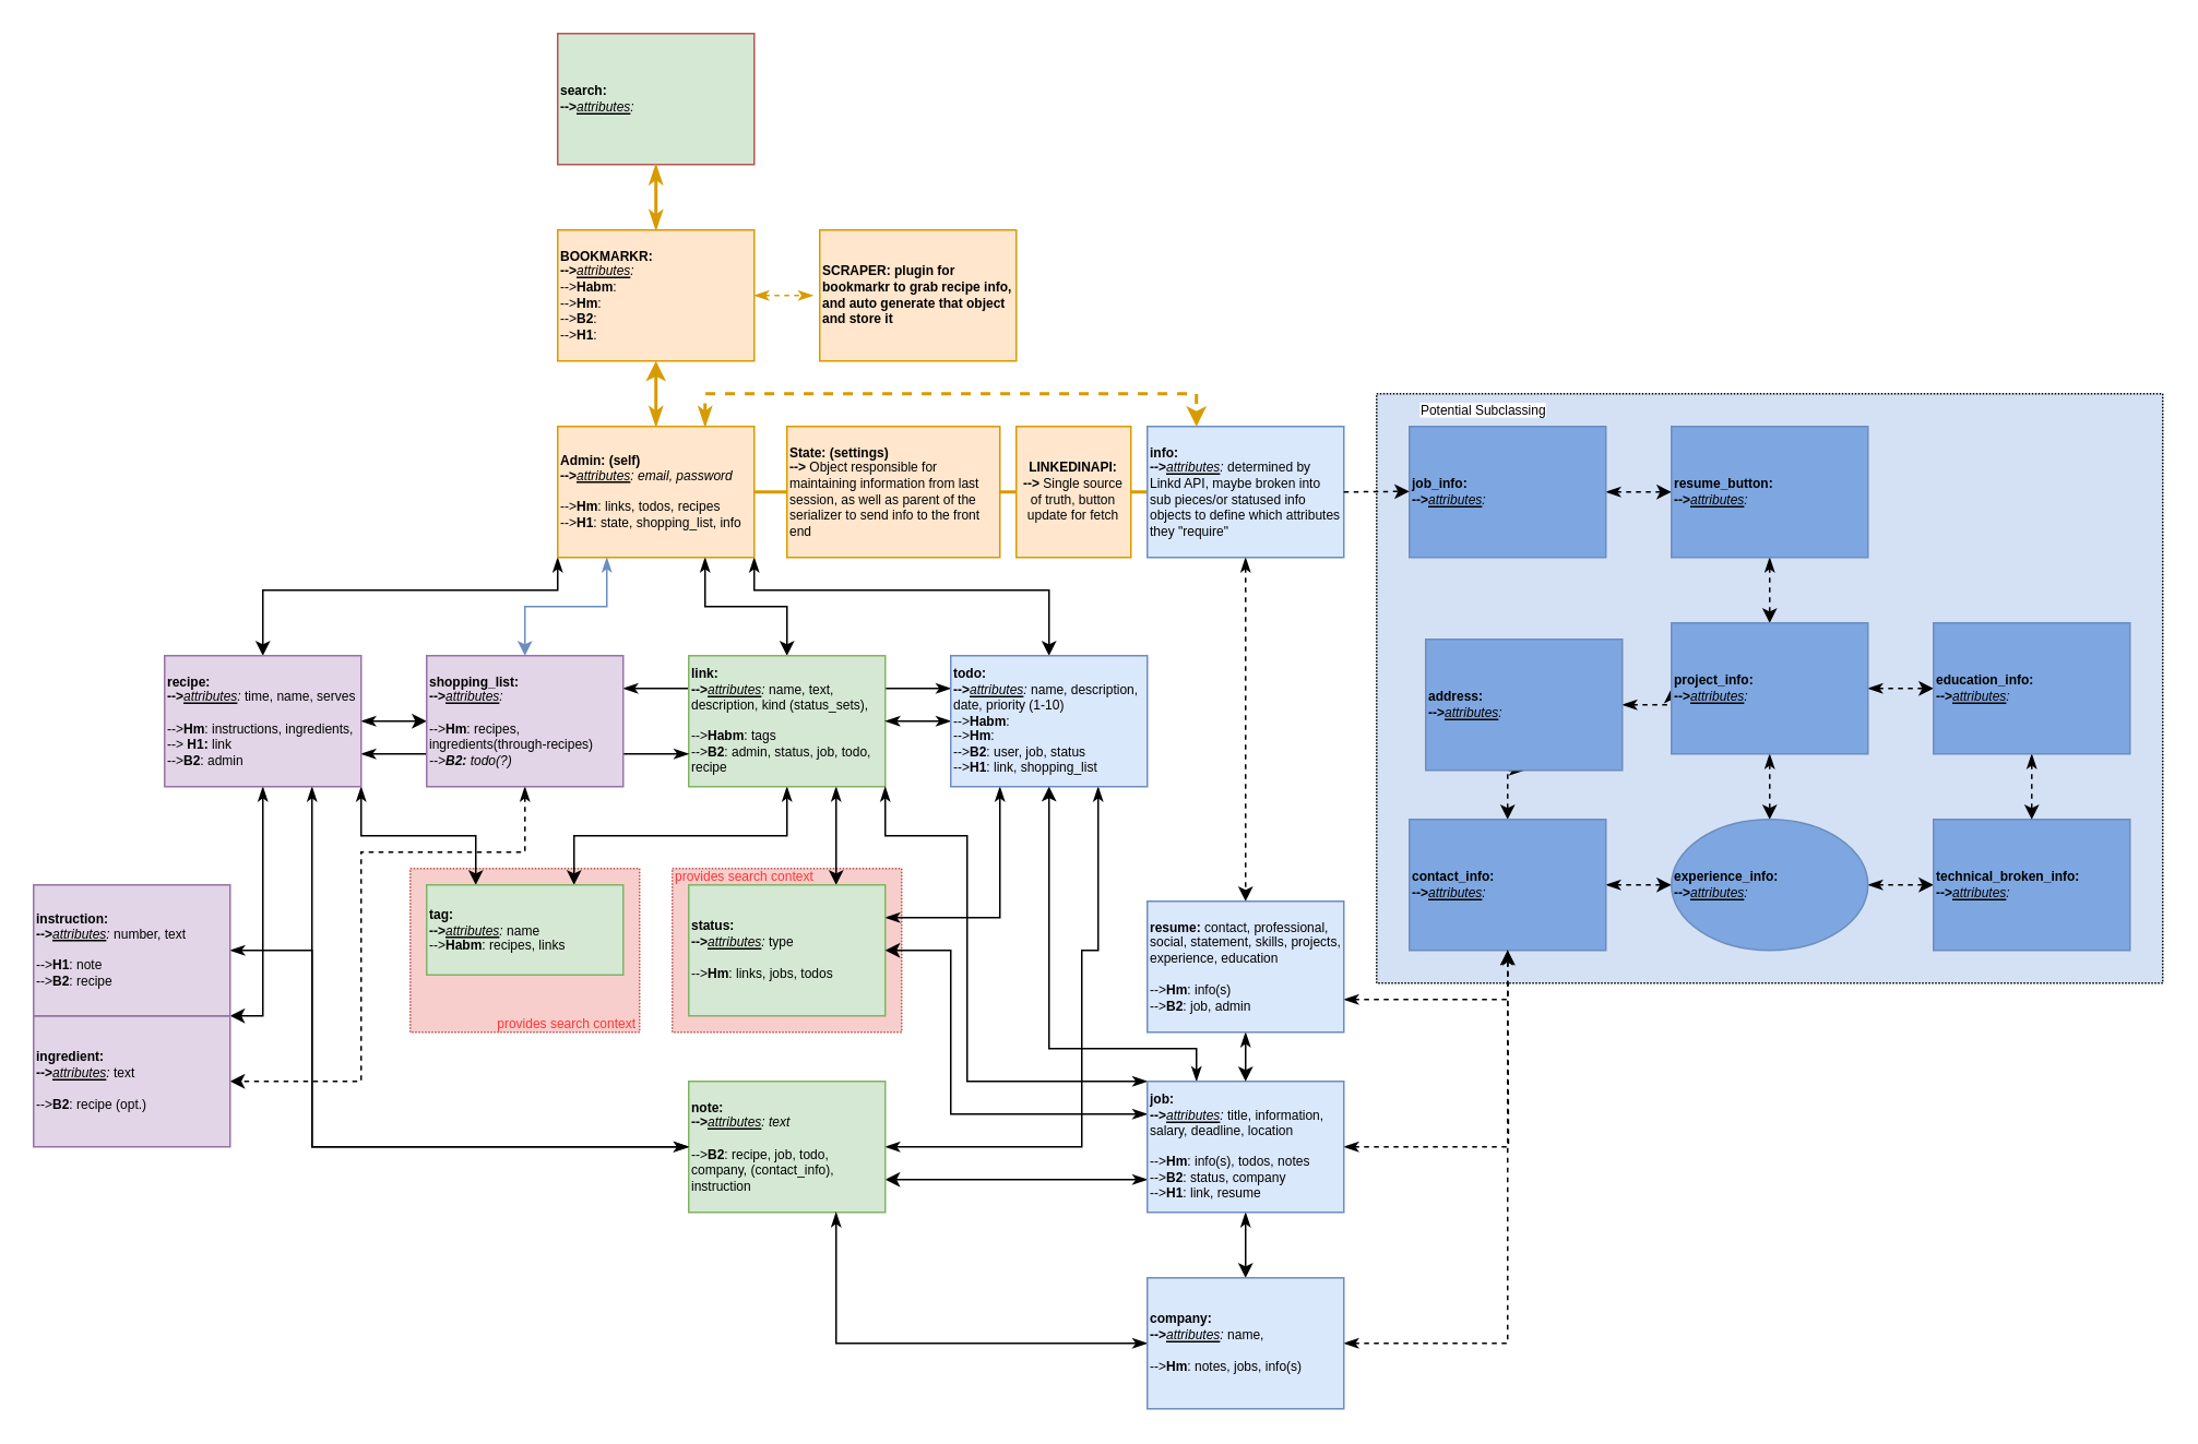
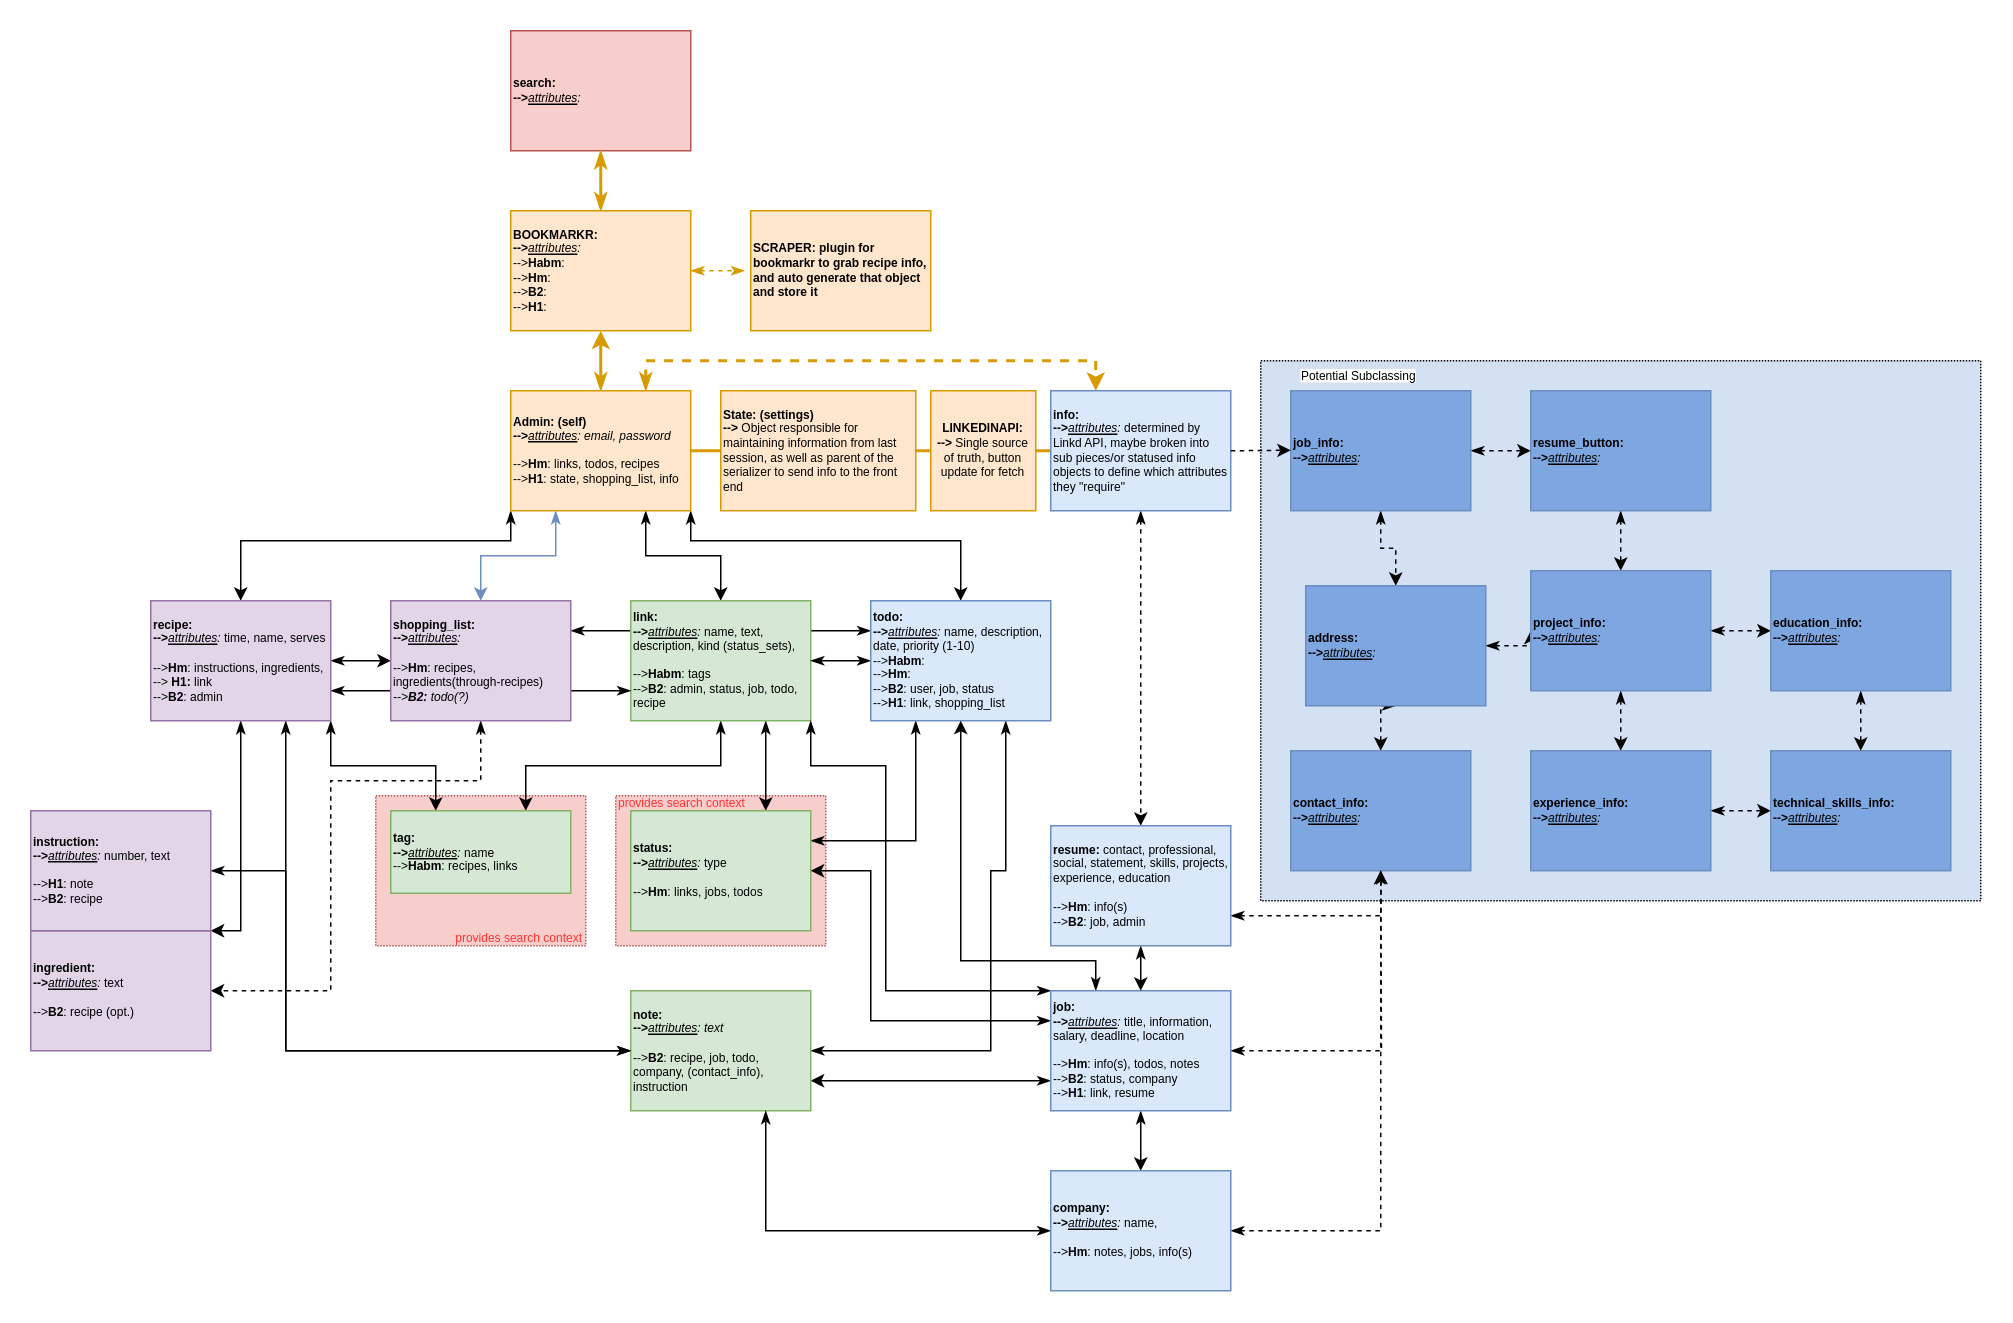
- <mxCell id="47" value="&lt;b&gt;search:&lt;/b&gt;&lt;br&gt;&lt;b&gt;--&amp;gt;&lt;/b&gt;&lt;i&gt;&lt;u&gt;attributes&lt;/u&gt;:&lt;/i&gt;&lt;br&gt;" style="rounded=0;whiteSpace=wrap;html=1;fontSize=8;align=left;fillColor=#d5e8d4;strokeColor=#b85450;" vertex="1" parent="1"><mxGeometry x="340" y="20" width="120" height="80" as="geometry" /></mxCell>
+ <mxCell id="47" value="&lt;b&gt;search:&lt;/b&gt;&lt;br&gt;&lt;b&gt;--&amp;gt;&lt;/b&gt;&lt;i&gt;&lt;u&gt;attributes&lt;/u&gt;:&lt;/i&gt;&lt;br&gt;" style="rounded=0;whiteSpace=wrap;html=1;fontSize=8;align=left;fillColor=#f8cecc;strokeColor=#b85450;" vertex="1" parent="1"><mxGeometry x="340" y="20" width="120" height="80" as="geometry" /></mxCell>
+ <mxCell id="19" style="edgeStyle=orthogonalEdgeStyle;rounded=0;orthogonalLoop=1;jettySize=auto;html=1;exitX=0.5;exitY=1;exitDx=0;exitDy=0;entryX=0.5;entryY=0;entryDx=0;entryDy=0;dashed=1;fontSize=8;startArrow=classicThin;startFill=1;" edge="1" parent="1" source="20" target="23"><mxGeometry relative="1" as="geometry" /></mxCell>
- <mxCell id="24" style="edgeStyle=orthogonalEdgeStyle;rounded=0;orthogonalLoop=1;jettySize=auto;html=1;exitX=1;exitY=0.5;exitDx=0;exitDy=0;entryX=0;entryY=0.5;entryDx=0;entryDy=0;dashed=1;fontSize=8;startArrow=classicThin;startFill=1;" edge="1" parent="1" source="25" target="32"><mxGeometry relative="1" as="geometry" /></mxCell>
- <mxCell id="32" value="&lt;b&gt;experience_info:&lt;/b&gt;&lt;br&gt;&lt;b&gt;--&amp;gt;&lt;/b&gt;&lt;i&gt;&lt;u&gt;attributes&lt;/u&gt;:&lt;/i&gt;" style="ellipse;whiteSpace=wrap;html=1;fontSize=8;align=left;fillColor=#7EA6E0;strokeColor=#6c8ebf;" vertex="1" parent="1"><mxGeometry x="1020" y="500" width="120" height="80" as="geometry" /></mxCell>
+ <mxCell id="32" value="&lt;b&gt;experience_info:&lt;/b&gt;&lt;br&gt;&lt;b&gt;--&amp;gt;&lt;/b&gt;&lt;i&gt;&lt;u&gt;attributes&lt;/u&gt;:&lt;/i&gt;" style="rounded=0;whiteSpace=wrap;html=1;fontSize=8;align=left;fillColor=#7EA6E0;strokeColor=#6c8ebf;" vertex="1" parent="1"><mxGeometry x="1020" y="500" width="120" height="80" as="geometry" /></mxCell>
- <mxCell id="33" value="&lt;b&gt;technical_broken_info:&lt;/b&gt;&lt;br&gt;&lt;b&gt;--&amp;gt;&lt;/b&gt;&lt;i&gt;&lt;u&gt;attributes&lt;/u&gt;:&lt;/i&gt;&lt;br&gt;" style="rounded=0;whiteSpace=wrap;html=1;fontSize=8;align=left;fillColor=#7EA6E0;strokeColor=#6c8ebf;" vertex="1" parent="1"><mxGeometry x="1180" y="500" width="120" height="80" as="geometry" /></mxCell>
+ <mxCell id="33" value="&lt;b&gt;technical_skills_info:&lt;/b&gt;&lt;br&gt;&lt;b&gt;--&amp;gt;&lt;/b&gt;&lt;i&gt;&lt;u&gt;attributes&lt;/u&gt;:&lt;/i&gt;&lt;br&gt;" style="rounded=0;whiteSpace=wrap;html=1;fontSize=8;align=left;fillColor=#7EA6E0;strokeColor=#6c8ebf;" vertex="1" parent="1"><mxGeometry x="1180" y="500" width="120" height="80" as="geometry" /></mxCell>
